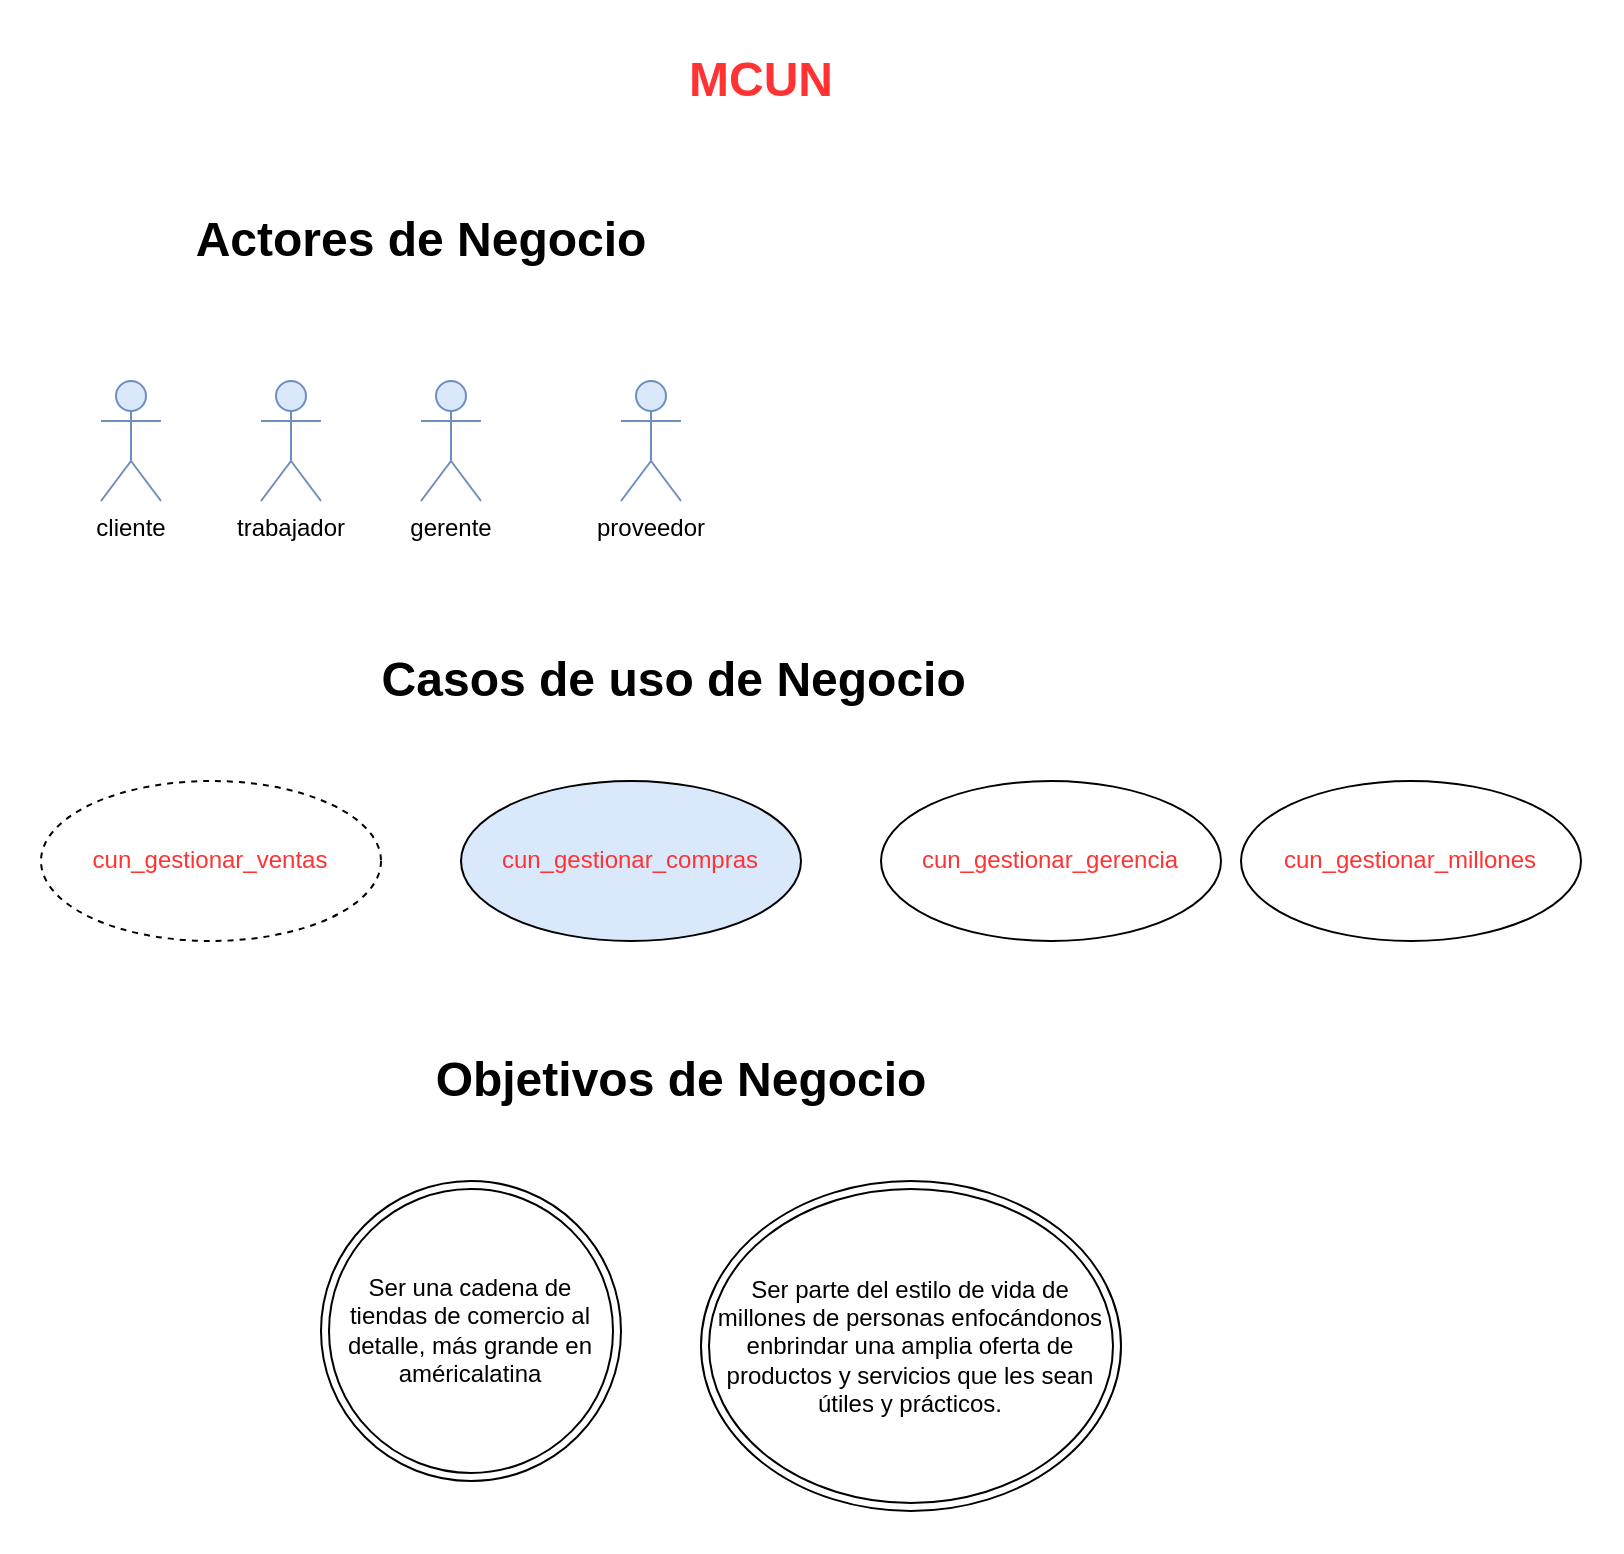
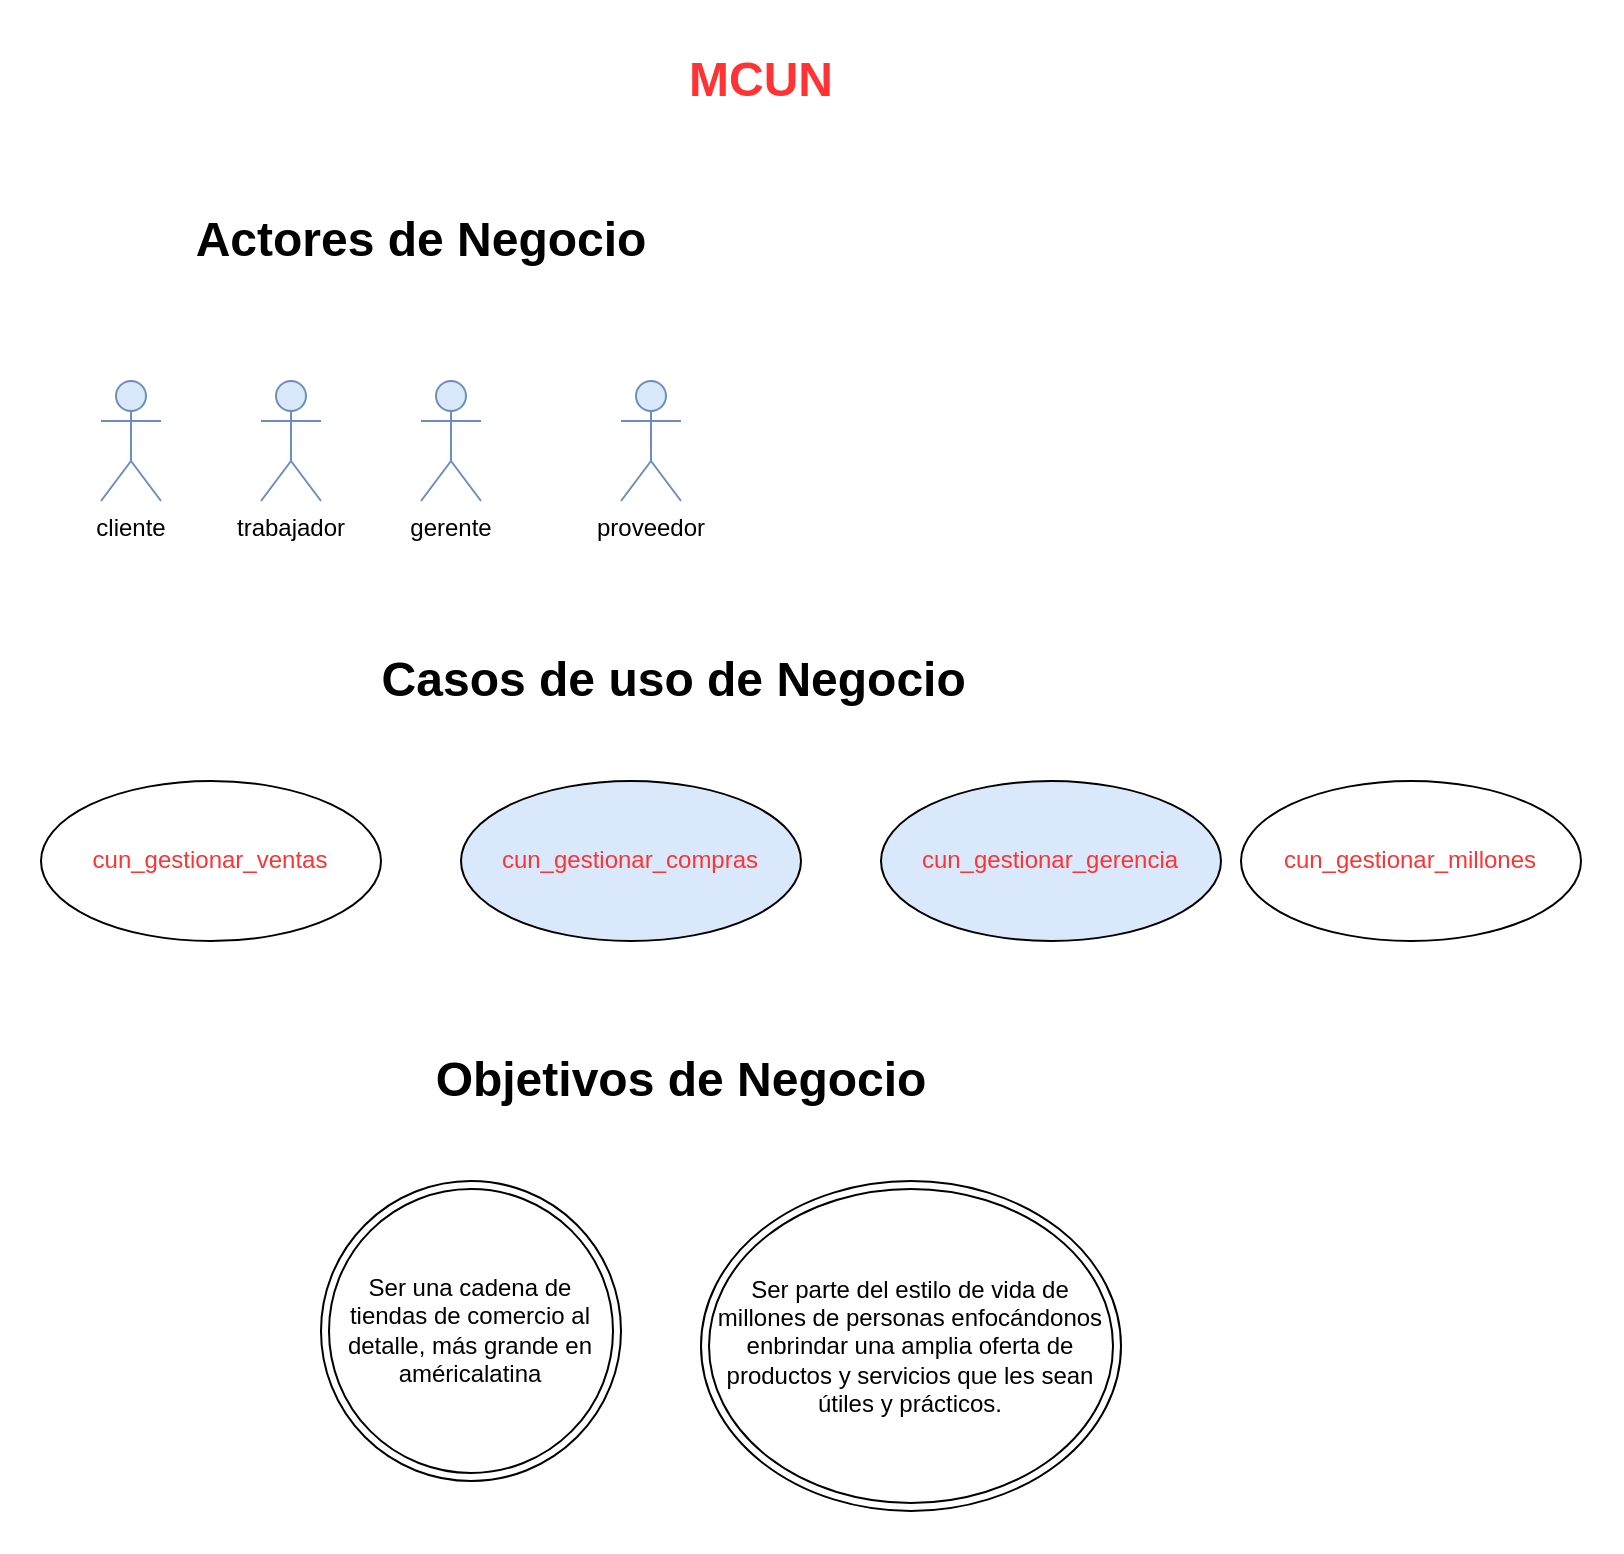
- <mxCell id="9" value="cun_gestionar_ventas" style="ellipse;whiteSpace=wrap;html=1;fontColor=#FF3333;dashed=1;" vertex="1" parent="1"><mxGeometry x="20" y="390" width="170" height="80" as="geometry" /></mxCell>
+ <mxCell id="9" value="cun_gestionar_ventas" style="ellipse;whiteSpace=wrap;html=1;fontColor=#FF3333;" vertex="1" parent="1"><mxGeometry x="20" y="390" width="170" height="80" as="geometry" /></mxCell>
- <mxCell id="11" value="cun_gestionar_gerencia" style="ellipse;whiteSpace=wrap;html=1;fontColor=#FF3333;" vertex="1" parent="1"><mxGeometry x="440" y="390" width="170" height="80" as="geometry" /></mxCell>
+ <mxCell id="11" value="cun_gestionar_gerencia" style="ellipse;whiteSpace=wrap;html=1;fontColor=#FF3333;fillColor=#dae8fc;" vertex="1" parent="1"><mxGeometry x="440" y="390" width="170" height="80" as="geometry" /></mxCell>
